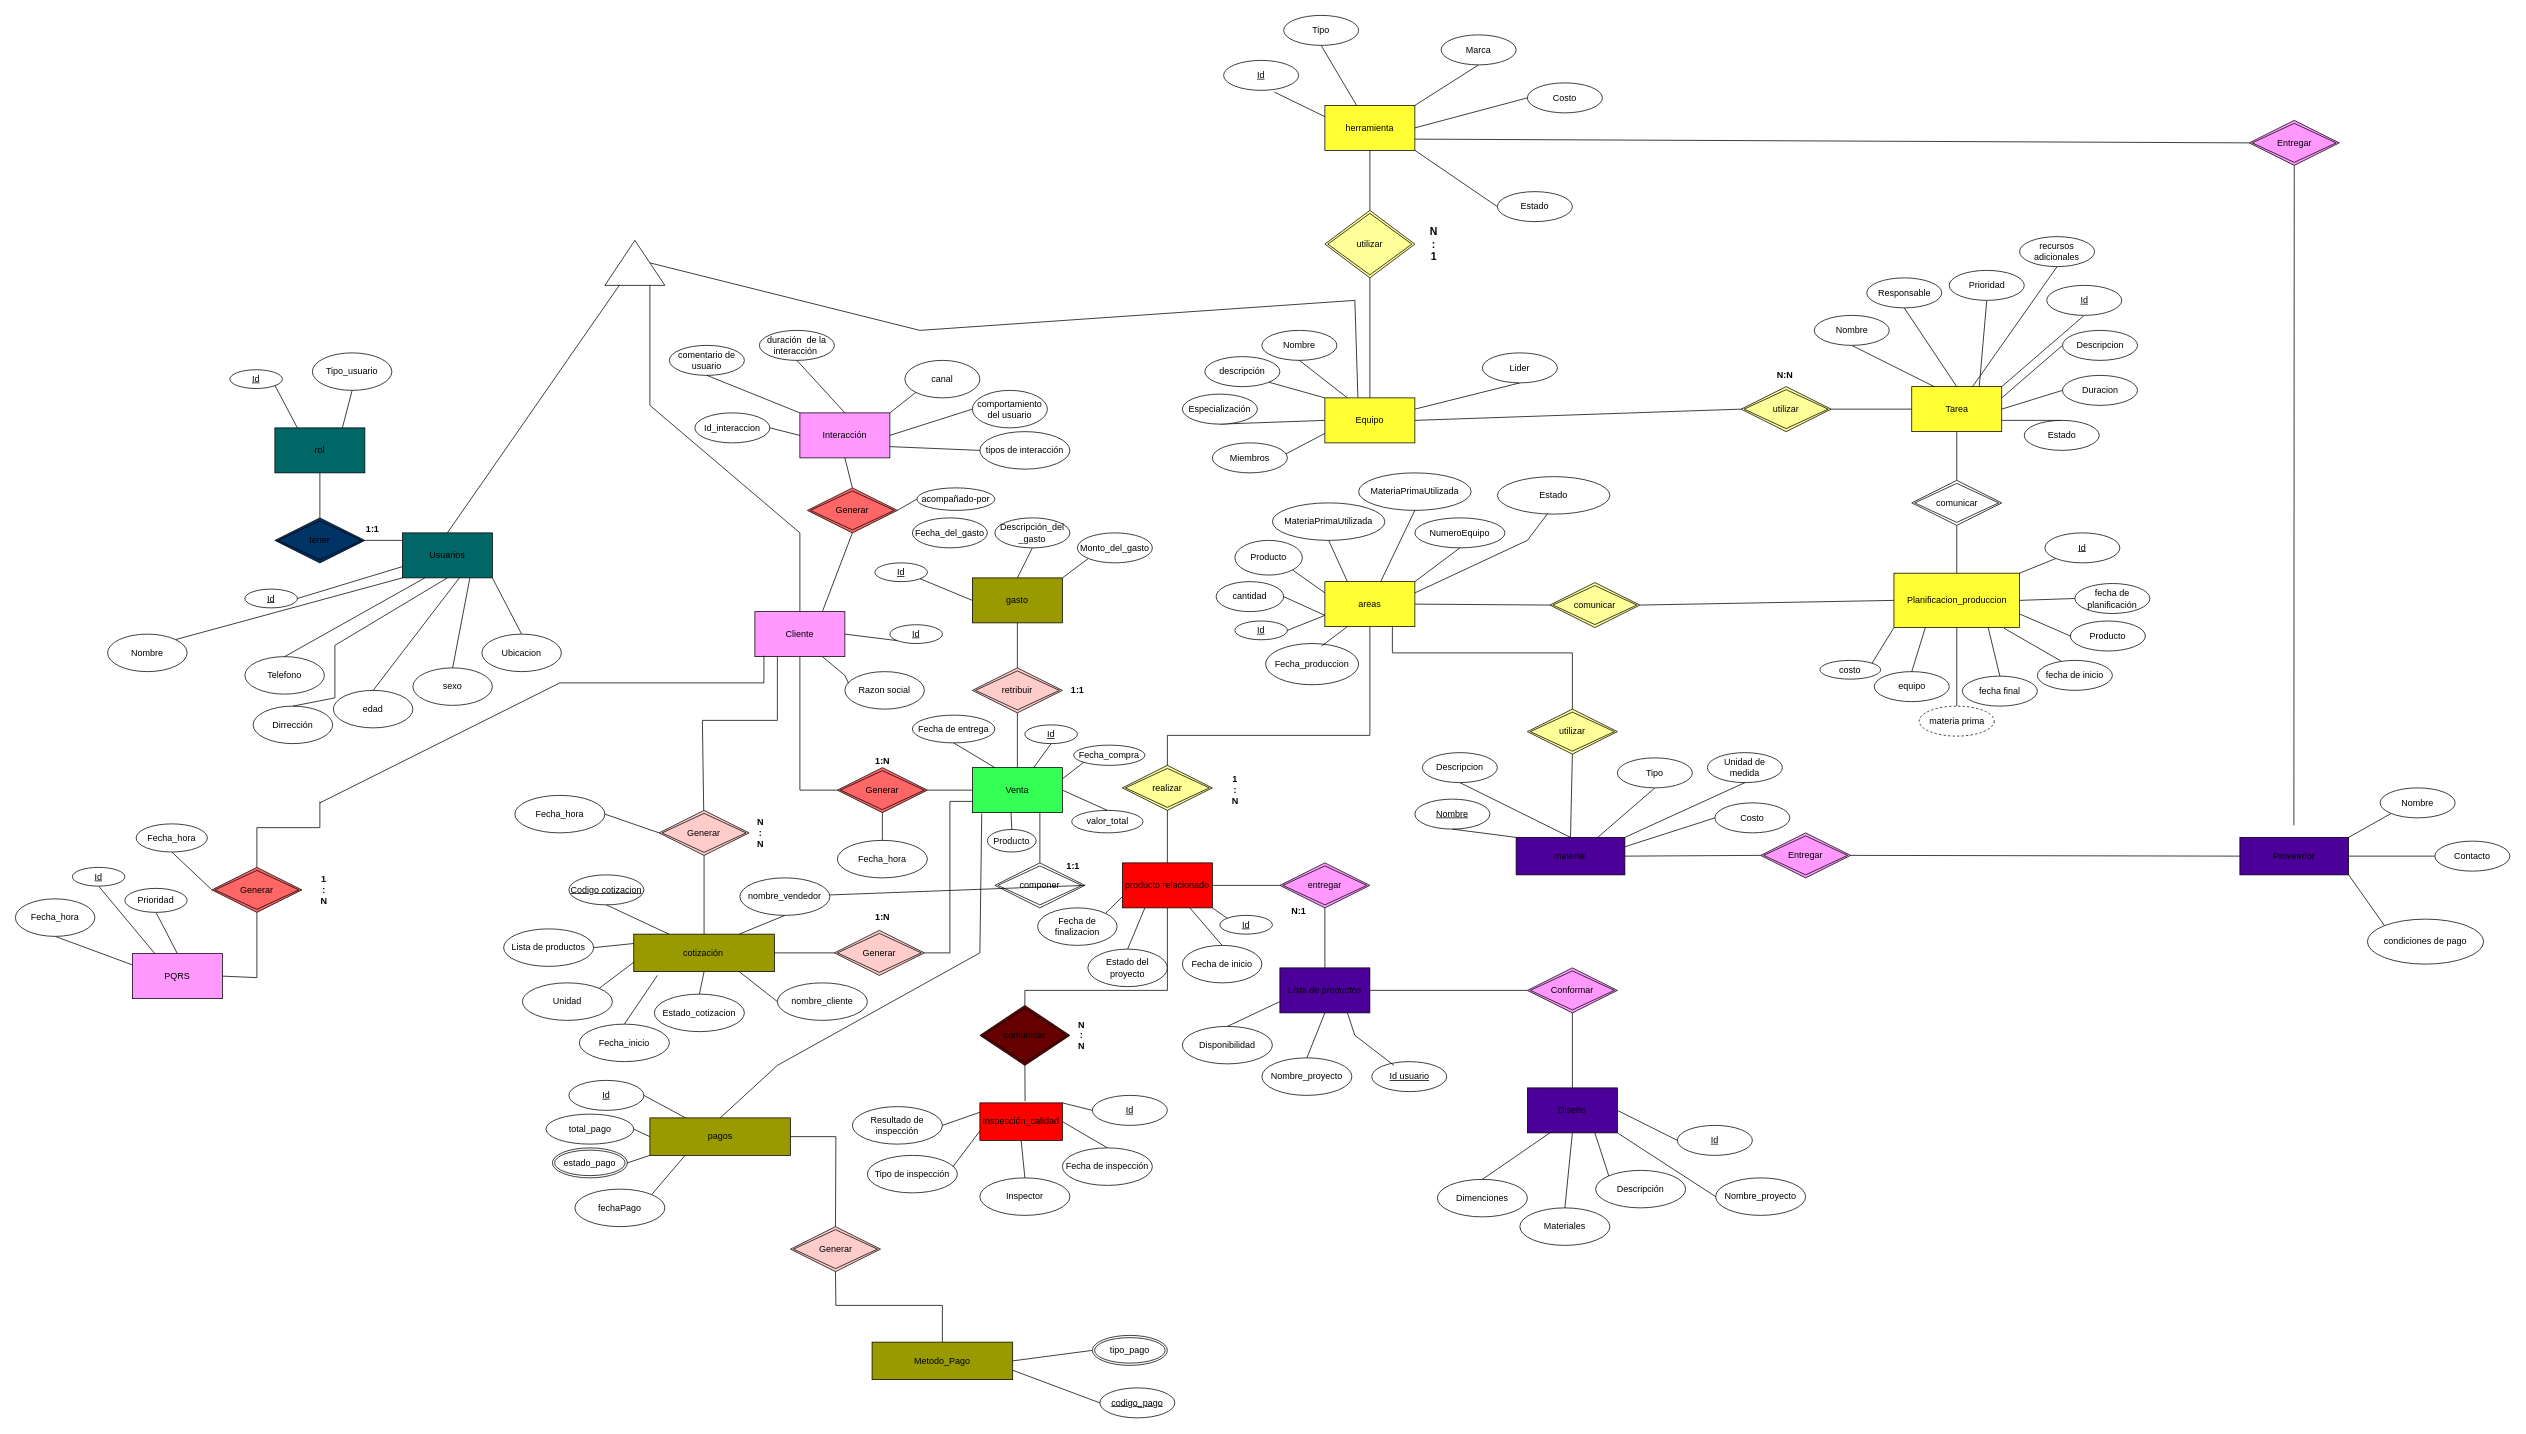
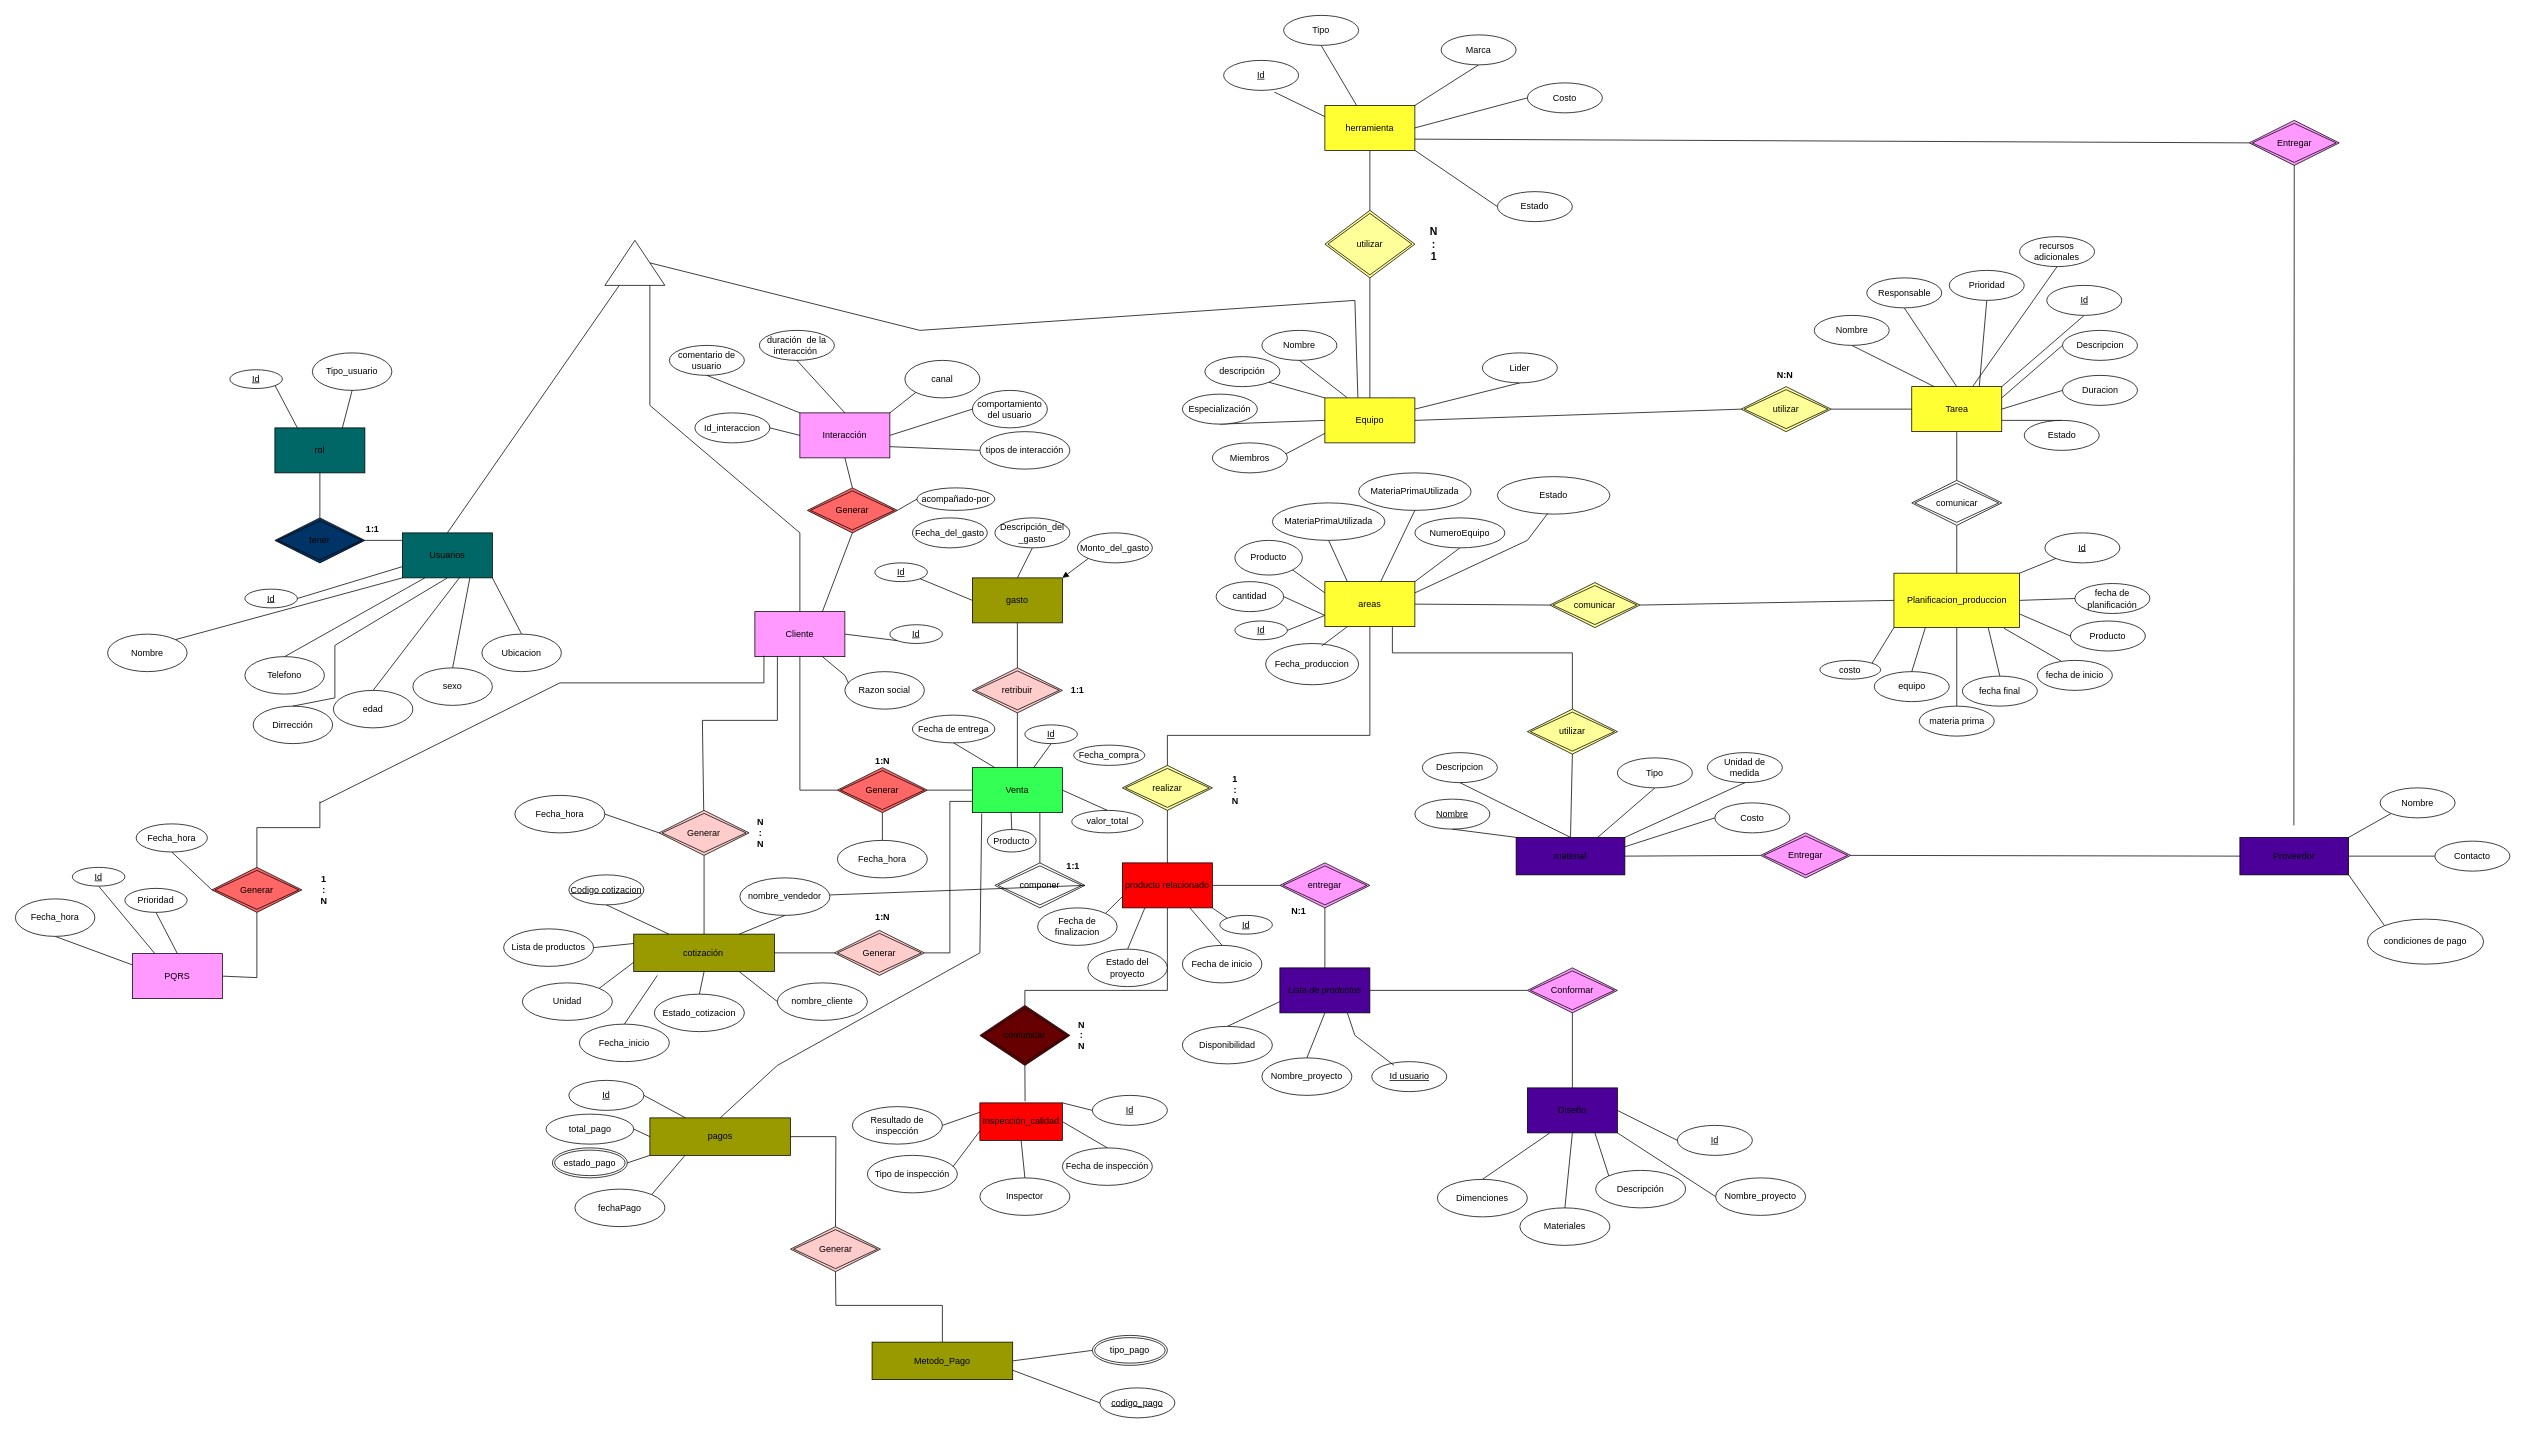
- <mxCell id="68" value="" style="endArrow=none;html=1;rounded=0;entryX=1;entryY=0;entryDx=0;entryDy=0;exitX=0;exitY=1;exitDx=0;exitDy=0;" parent="1" source="65" target="6" edge="1"><mxGeometry relative="1" as="geometry"><mxPoint x="1386" y="740" as="sourcePoint" /><mxPoint x="1366" y="780" as="targetPoint" /></mxGeometry></mxCell>
+ <mxCell id="68" value="" style="endArrow=block;html=1;rounded=0;entryX=1;entryY=0;entryDx=0;entryDy=0;exitX=0;exitY=1;exitDx=0;exitDy=0;" parent="1" source="65" target="6" edge="1"><mxGeometry relative="1" as="geometry"><mxPoint x="1386" y="740" as="sourcePoint" /><mxPoint x="1366" y="780" as="targetPoint" /></mxGeometry></mxCell>
- <mxCell id="272" value="materia prima" style="ellipse;whiteSpace=wrap;html=1;align=center;dashed=1;" parent="1" vertex="1"><mxGeometry x="2558.5" y="941" width="100" height="40" as="geometry" /></mxCell>
+ <mxCell id="272" value="materia prima" style="ellipse;whiteSpace=wrap;html=1;align=center;" parent="1" vertex="1"><mxGeometry x="2558.5" y="941" width="100" height="40" as="geometry" /></mxCell>
- <mxCell id="308" value="" style="endArrow=none;html=1;rounded=0;entryX=0;entryY=1;entryDx=0;entryDy=0;exitX=1;exitY=0.25;exitDx=0;exitDy=0;" parent="1" source="3" target="307" edge="1"><mxGeometry relative="1" as="geometry"><mxPoint x="1388" y="1033" as="sourcePoint" /><mxPoint x="1411" y="1001" as="targetPoint" /></mxGeometry></mxCell>
